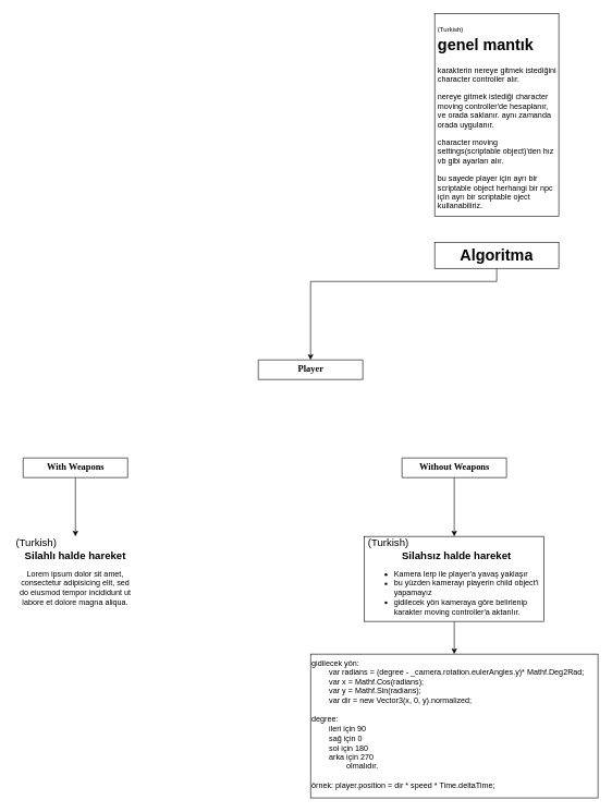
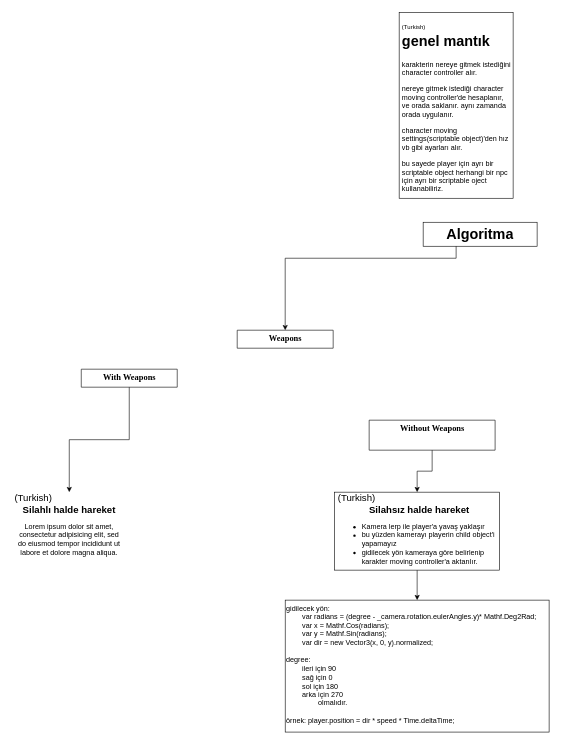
- <mxCell id="4" value="&lt;h1&gt;&lt;span&gt;Algoritma&lt;/span&gt;&lt;/h1&gt;" style="text;html=1;spacing=5;spacingTop=-20;whiteSpace=wrap;overflow=hidden;rounded=0;strokeColor=default;align=center;" vertex="1" parent="1"><mxGeometry x="665" y="370" width="190" height="40" as="geometry" /></mxCell>
+ <mxCell id="4" value="&lt;h1&gt;&lt;span&gt;Algoritma&lt;/span&gt;&lt;/h1&gt;" style="text;html=1;spacing=5;spacingTop=-20;whiteSpace=wrap;overflow=hidden;rounded=0;strokeColor=default;align=center;" vertex="1" parent="1"><mxGeometry x="705" y="370" width="190" height="40" as="geometry" /></mxCell>
- <mxCell id="5" value="&lt;span style=&quot;font-size: 14px&quot;&gt;Player&lt;br&gt;&lt;br&gt;&lt;/span&gt;" style="swimlane;html=1;fontStyle=1;align=center;verticalAlign=top;childLayout=stackLayout;horizontal=1;startSize=86;horizontalStack=0;resizeParent=1;resizeLast=0;collapsible=1;marginBottom=0;swimlaneFillColor=#ffffff;rounded=0;shadow=0;comic=0;labelBackgroundColor=none;strokeWidth=1;fillColor=none;fontFamily=Verdana;fontSize=12" vertex="1" parent="1"><mxGeometry x="395" y="550" width="160" height="30" as="geometry" /></mxCell>
+ <mxCell id="5" value="&lt;span style=&quot;font-size: 14px&quot;&gt;Weapons&lt;br&gt;&lt;br&gt;&lt;/span&gt;" style="swimlane;html=1;fontStyle=1;align=center;verticalAlign=top;childLayout=stackLayout;horizontal=1;startSize=86;horizontalStack=0;resizeParent=1;resizeLast=0;collapsible=1;marginBottom=0;swimlaneFillColor=#ffffff;rounded=0;shadow=0;comic=0;labelBackgroundColor=none;strokeWidth=1;fillColor=none;fontFamily=Verdana;fontSize=12" vertex="1" parent="1"><mxGeometry x="395" y="550" width="160" height="30" as="geometry" /></mxCell>
- <mxCell id="7" value="&lt;span style=&quot;font-size: 14px&quot;&gt;With Weapons&lt;br&gt;&lt;br&gt;&lt;/span&gt;" style="swimlane;html=1;fontStyle=1;align=center;verticalAlign=top;childLayout=stackLayout;horizontal=1;startSize=86;horizontalStack=0;resizeParent=1;resizeLast=0;collapsible=1;marginBottom=0;swimlaneFillColor=#ffffff;rounded=0;shadow=0;comic=0;labelBackgroundColor=none;strokeWidth=1;fillColor=none;fontFamily=Verdana;fontSize=12" vertex="1" parent="1"><mxGeometry x="35" y="700" width="160" height="30" as="geometry" /></mxCell>
+ <mxCell id="7" value="&lt;span style=&quot;font-size: 14px&quot;&gt;With Weapons&lt;br&gt;&lt;br&gt;&lt;/span&gt;" style="swimlane;html=1;fontStyle=1;align=center;verticalAlign=top;childLayout=stackLayout;horizontal=1;startSize=86;horizontalStack=0;resizeParent=1;resizeLast=0;collapsible=1;marginBottom=0;swimlaneFillColor=#ffffff;rounded=0;shadow=0;comic=0;labelBackgroundColor=none;strokeWidth=1;fillColor=none;fontFamily=Verdana;fontSize=12" vertex="1" parent="1"><mxGeometry x="135" y="615" width="160" height="30" as="geometry" /></mxCell>
- <mxCell id="9" value="&lt;span style=&quot;font-size: 14px&quot;&gt;Without Weapons&lt;br&gt;&lt;br&gt;&lt;/span&gt;" style="swimlane;html=1;fontStyle=1;align=center;verticalAlign=top;childLayout=stackLayout;horizontal=1;startSize=86;horizontalStack=0;resizeParent=1;resizeLast=0;collapsible=1;marginBottom=0;swimlaneFillColor=#ffffff;rounded=0;shadow=0;comic=0;labelBackgroundColor=none;strokeWidth=1;fillColor=none;fontFamily=Verdana;fontSize=12" vertex="1" parent="1"><mxGeometry x="615" y="700" width="160" height="30" as="geometry" /></mxCell>
+ <mxCell id="9" value="&lt;span style=&quot;font-size: 14px&quot;&gt;Without Weapons&lt;br&gt;&lt;br&gt;&lt;/span&gt;" style="swimlane;html=1;fontStyle=1;align=center;verticalAlign=top;childLayout=stackLayout;horizontal=1;startSize=86;horizontalStack=0;resizeParent=1;resizeLast=0;collapsible=1;marginBottom=0;swimlaneFillColor=#ffffff;rounded=0;shadow=0;comic=0;labelBackgroundColor=none;strokeWidth=1;fillColor=none;fontFamily=Verdana;fontSize=12" vertex="1" parent="1"><mxGeometry x="615" y="700" width="210" height="50" as="geometry" /></mxCell>
